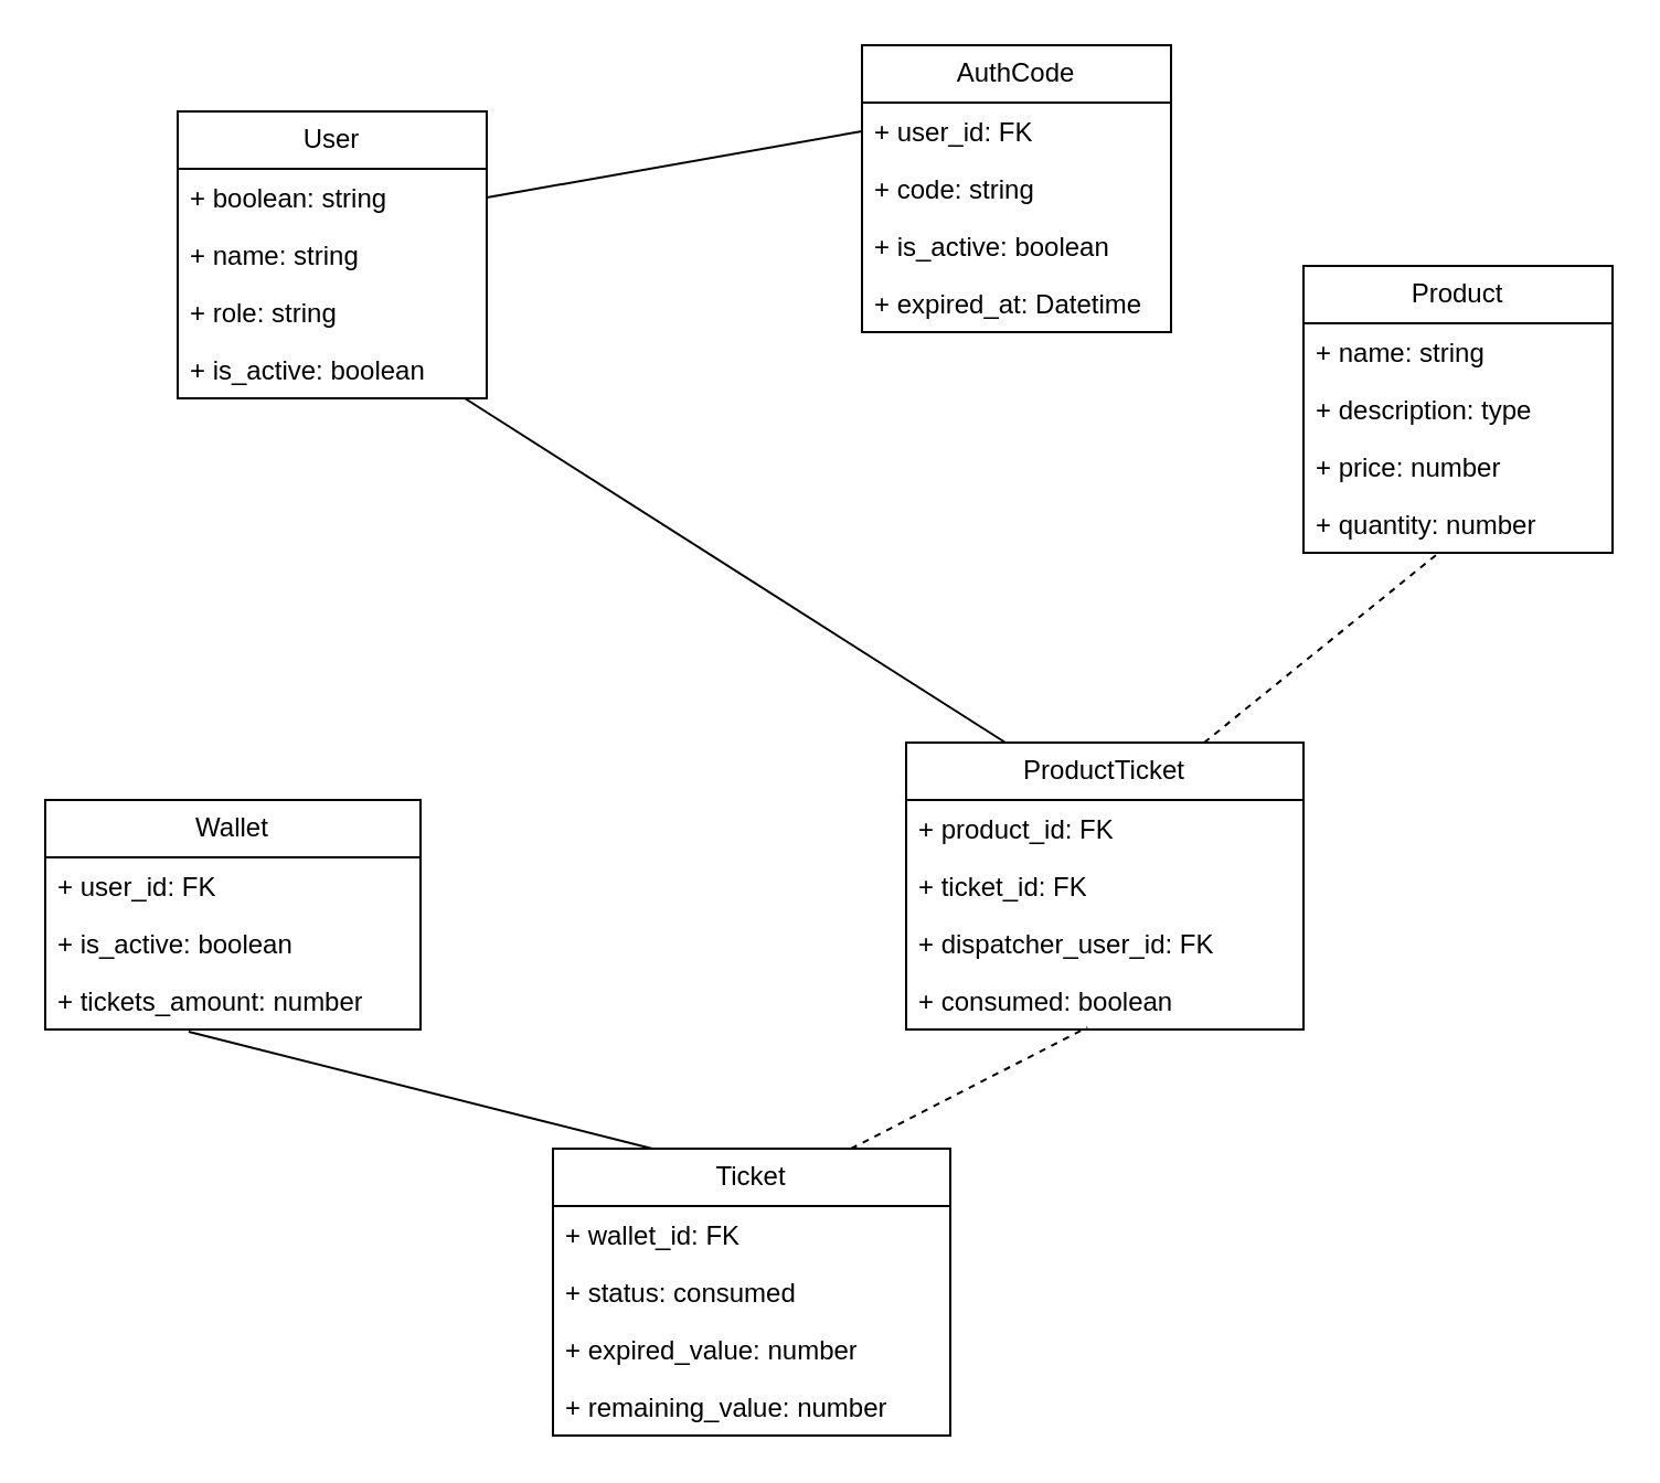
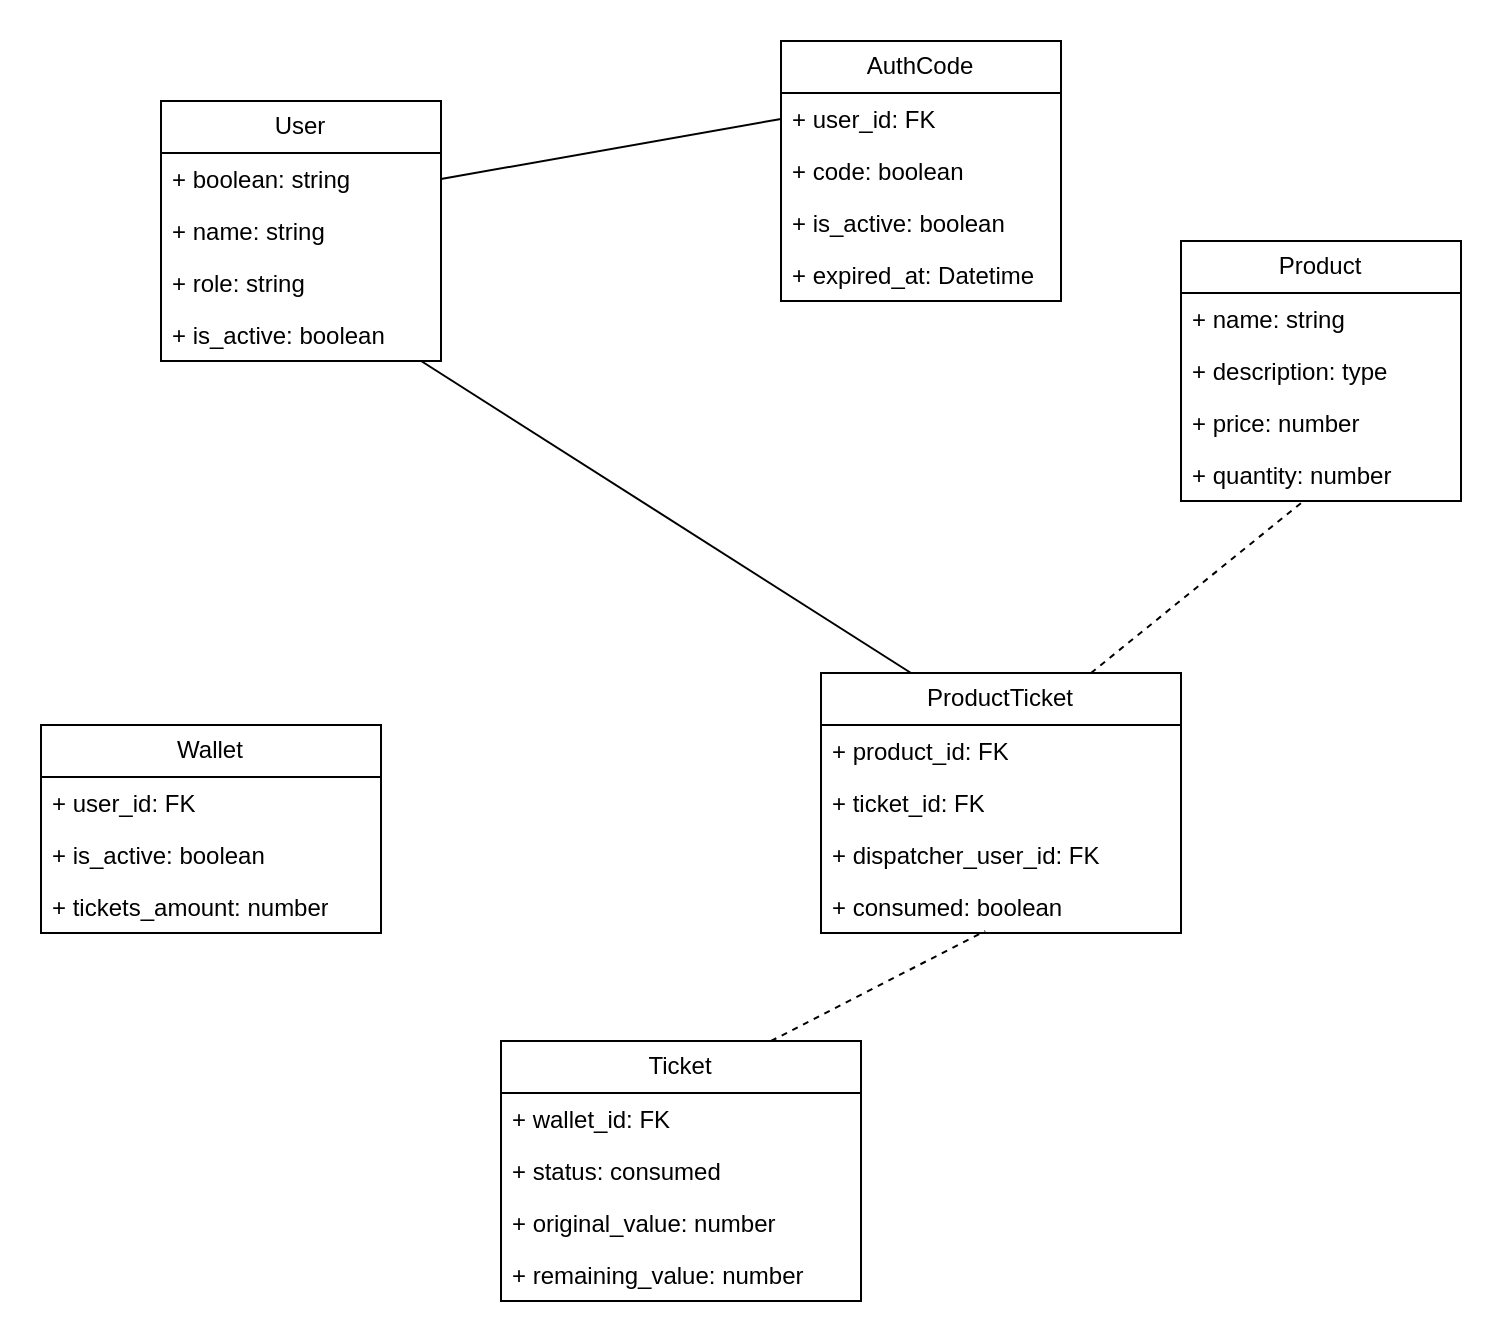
- <mxCell id="9" value="+ code: string" style="text;strokeColor=none;fillColor=none;align=left;verticalAlign=top;spacingLeft=4;spacingRight=4;overflow=hidden;rotatable=0;points=[[0,0.5],[1,0.5]];portConstraint=eastwest;whiteSpace=wrap;html=1;" vertex="1" parent="7"><mxGeometry y="52" width="140" height="26" as="geometry" /></mxCell>
+ <mxCell id="9" value="+ code: boolean" style="text;strokeColor=none;fillColor=none;align=left;verticalAlign=top;spacingLeft=4;spacingRight=4;overflow=hidden;rotatable=0;points=[[0,0.5],[1,0.5]];portConstraint=eastwest;whiteSpace=wrap;html=1;" vertex="1" parent="7"><mxGeometry y="52" width="140" height="26" as="geometry" /></mxCell>
- <mxCell id="23" style="rounded=0;orthogonalLoop=1;jettySize=auto;html=1;exitX=0.25;exitY=0;exitDx=0;exitDy=0;entryX=0.382;entryY=1.038;entryDx=0;entryDy=0;endArrow=none;startFill=0;entryPerimeter=0;" edge="1" parent="1" source="18" target="16"><mxGeometry relative="1" as="geometry" /></mxCell>
- <mxCell id="21" value="+ expired_value: number" style="text;strokeColor=none;fillColor=none;align=left;verticalAlign=top;spacingLeft=4;spacingRight=4;overflow=hidden;rotatable=0;points=[[0,0.5],[1,0.5]];portConstraint=eastwest;whiteSpace=wrap;html=1;" vertex="1" parent="18"><mxGeometry y="78" width="180" height="26" as="geometry" /></mxCell>
+ <mxCell id="21" value="+ original_value: number" style="text;strokeColor=none;fillColor=none;align=left;verticalAlign=top;spacingLeft=4;spacingRight=4;overflow=hidden;rotatable=0;points=[[0,0.5],[1,0.5]];portConstraint=eastwest;whiteSpace=wrap;html=1;" vertex="1" parent="18"><mxGeometry y="78" width="180" height="26" as="geometry" /></mxCell>
